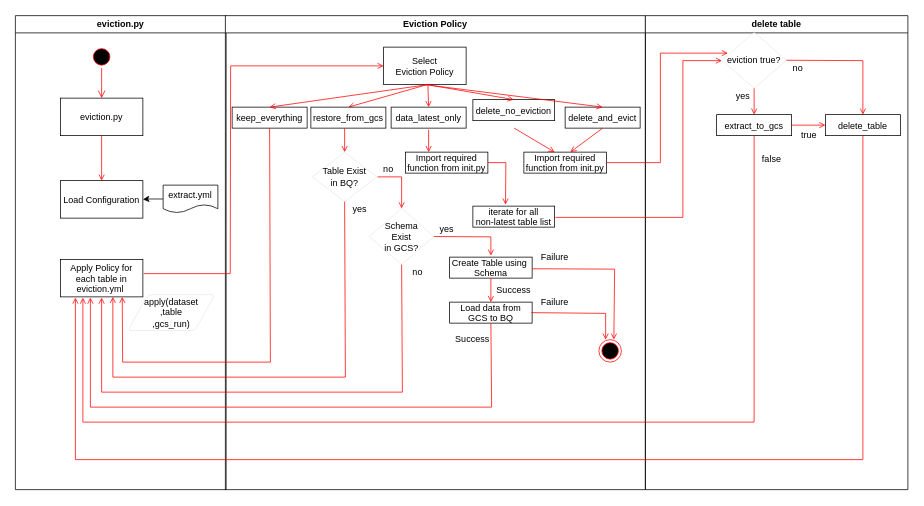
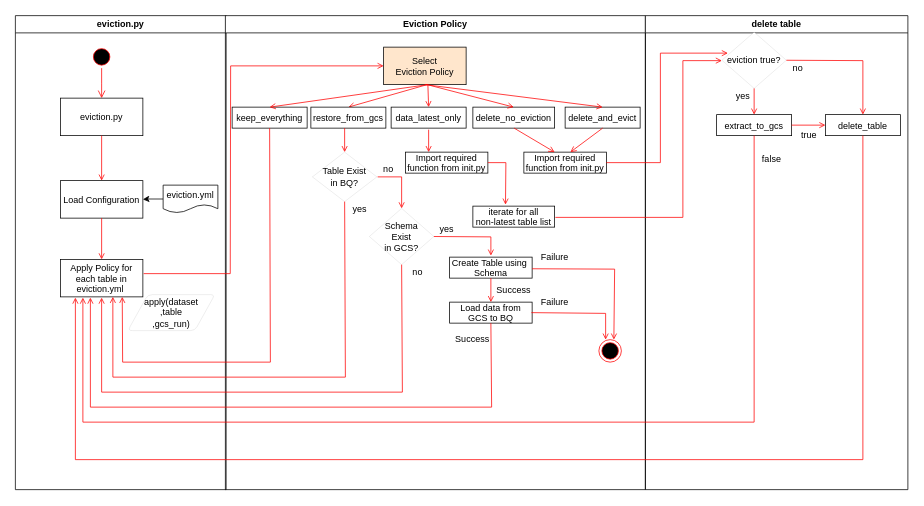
- <mxCell id="14" value="Select&#10;Eviction Policy" style="" parent="13" vertex="1"><mxGeometry x="211" y="42" width="110" height="50" as="geometry" /></mxCell>
+ <mxCell id="14" value="Select&#10;Eviction Policy" style="fillColor=#ffe6cc;" parent="13" vertex="1"><mxGeometry x="211" y="42" width="110" height="50" as="geometry" /></mxCell>
- <mxCell id="17" value="delete_no_eviction" style="" vertex="1" parent="13"><mxGeometry x="330" y="112" width="109" height="28" as="geometry" /></mxCell>
+ <mxCell id="17" value="delete_no_eviction" style="" vertex="1" parent="13"><mxGeometry x="330" y="122" width="109" height="28" as="geometry" /></mxCell>
- <mxCell id="11" value="extract.yml" style="shape=document;whiteSpace=wrap;html=1;boundedLbl=1;" vertex="1" parent="2"><mxGeometry x="197" y="226" width="73" height="37" as="geometry" /></mxCell>
+ <mxCell id="11" value="eviction.yml" style="shape=document;whiteSpace=wrap;html=1;boundedLbl=1;" vertex="1" parent="2"><mxGeometry x="197" y="226" width="73" height="37" as="geometry" /></mxCell>
+ <mxCell id="9" value="" style="endArrow=open;strokeColor=#FF0000;endFill=1;rounded=0" parent="2" source="6" target="8" edge="1"><mxGeometry relative="1" as="geometry" /></mxCell>
